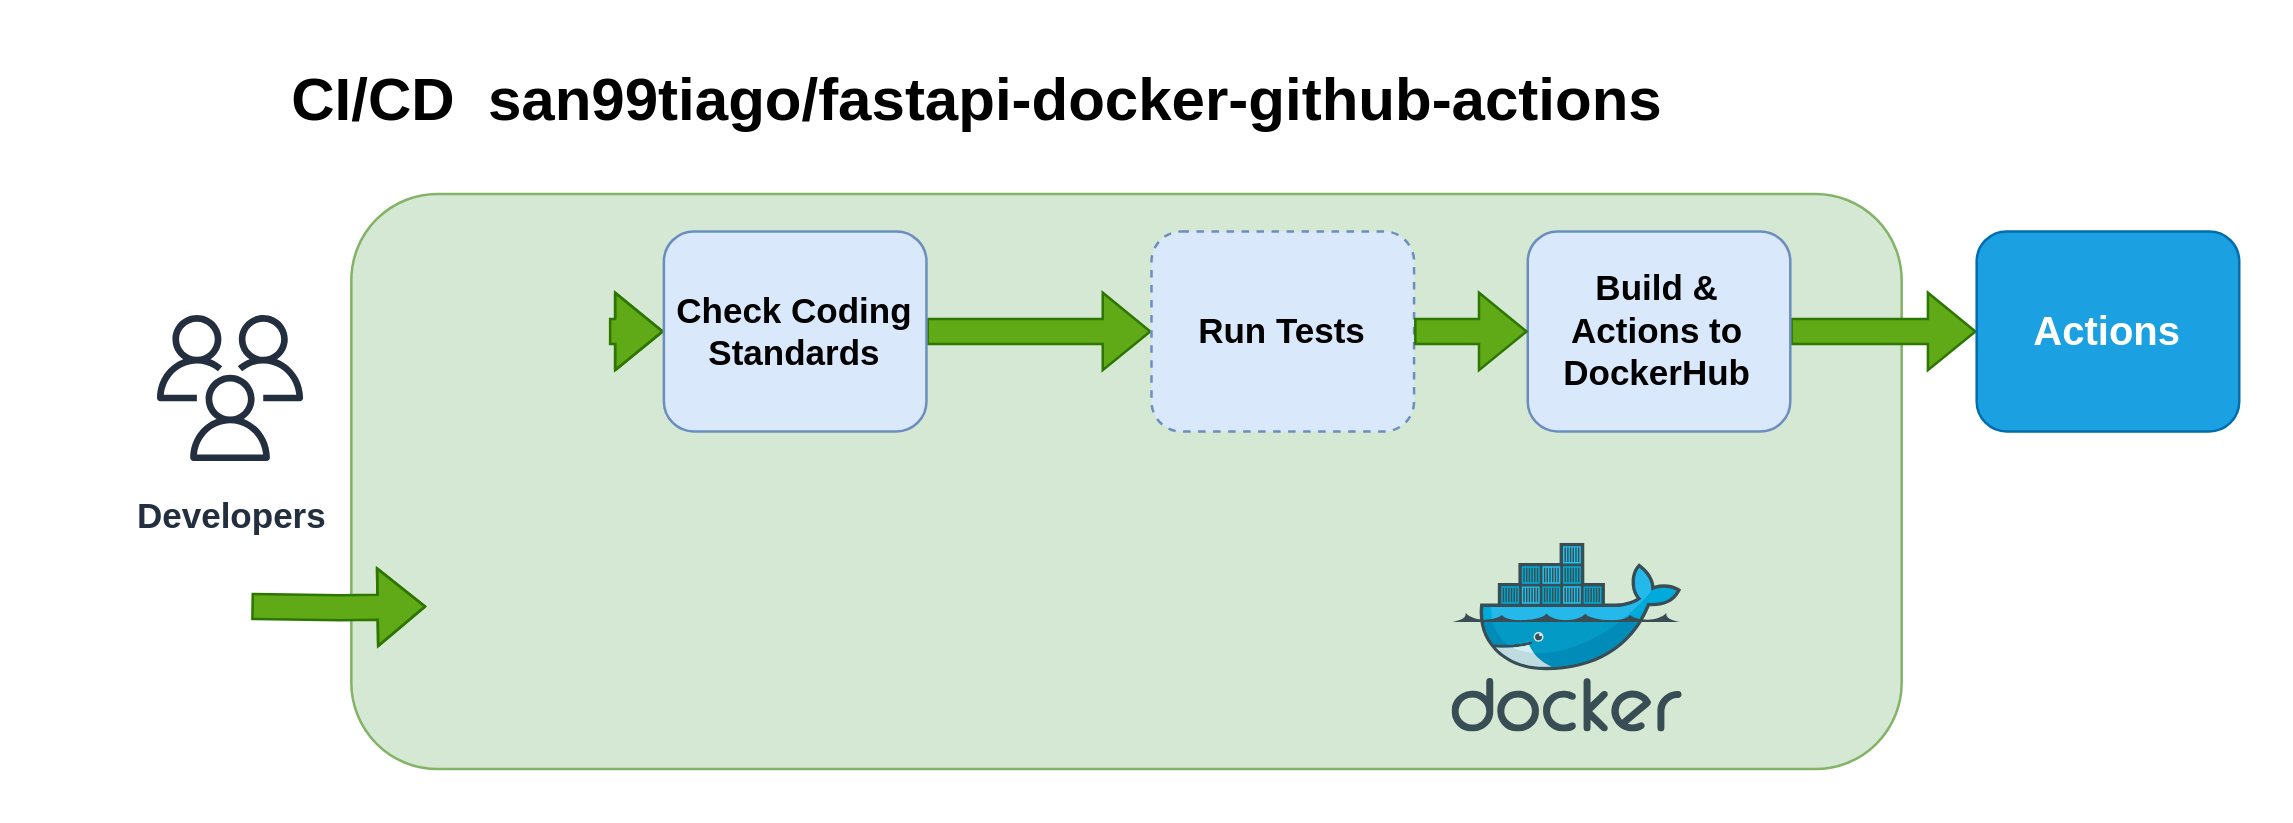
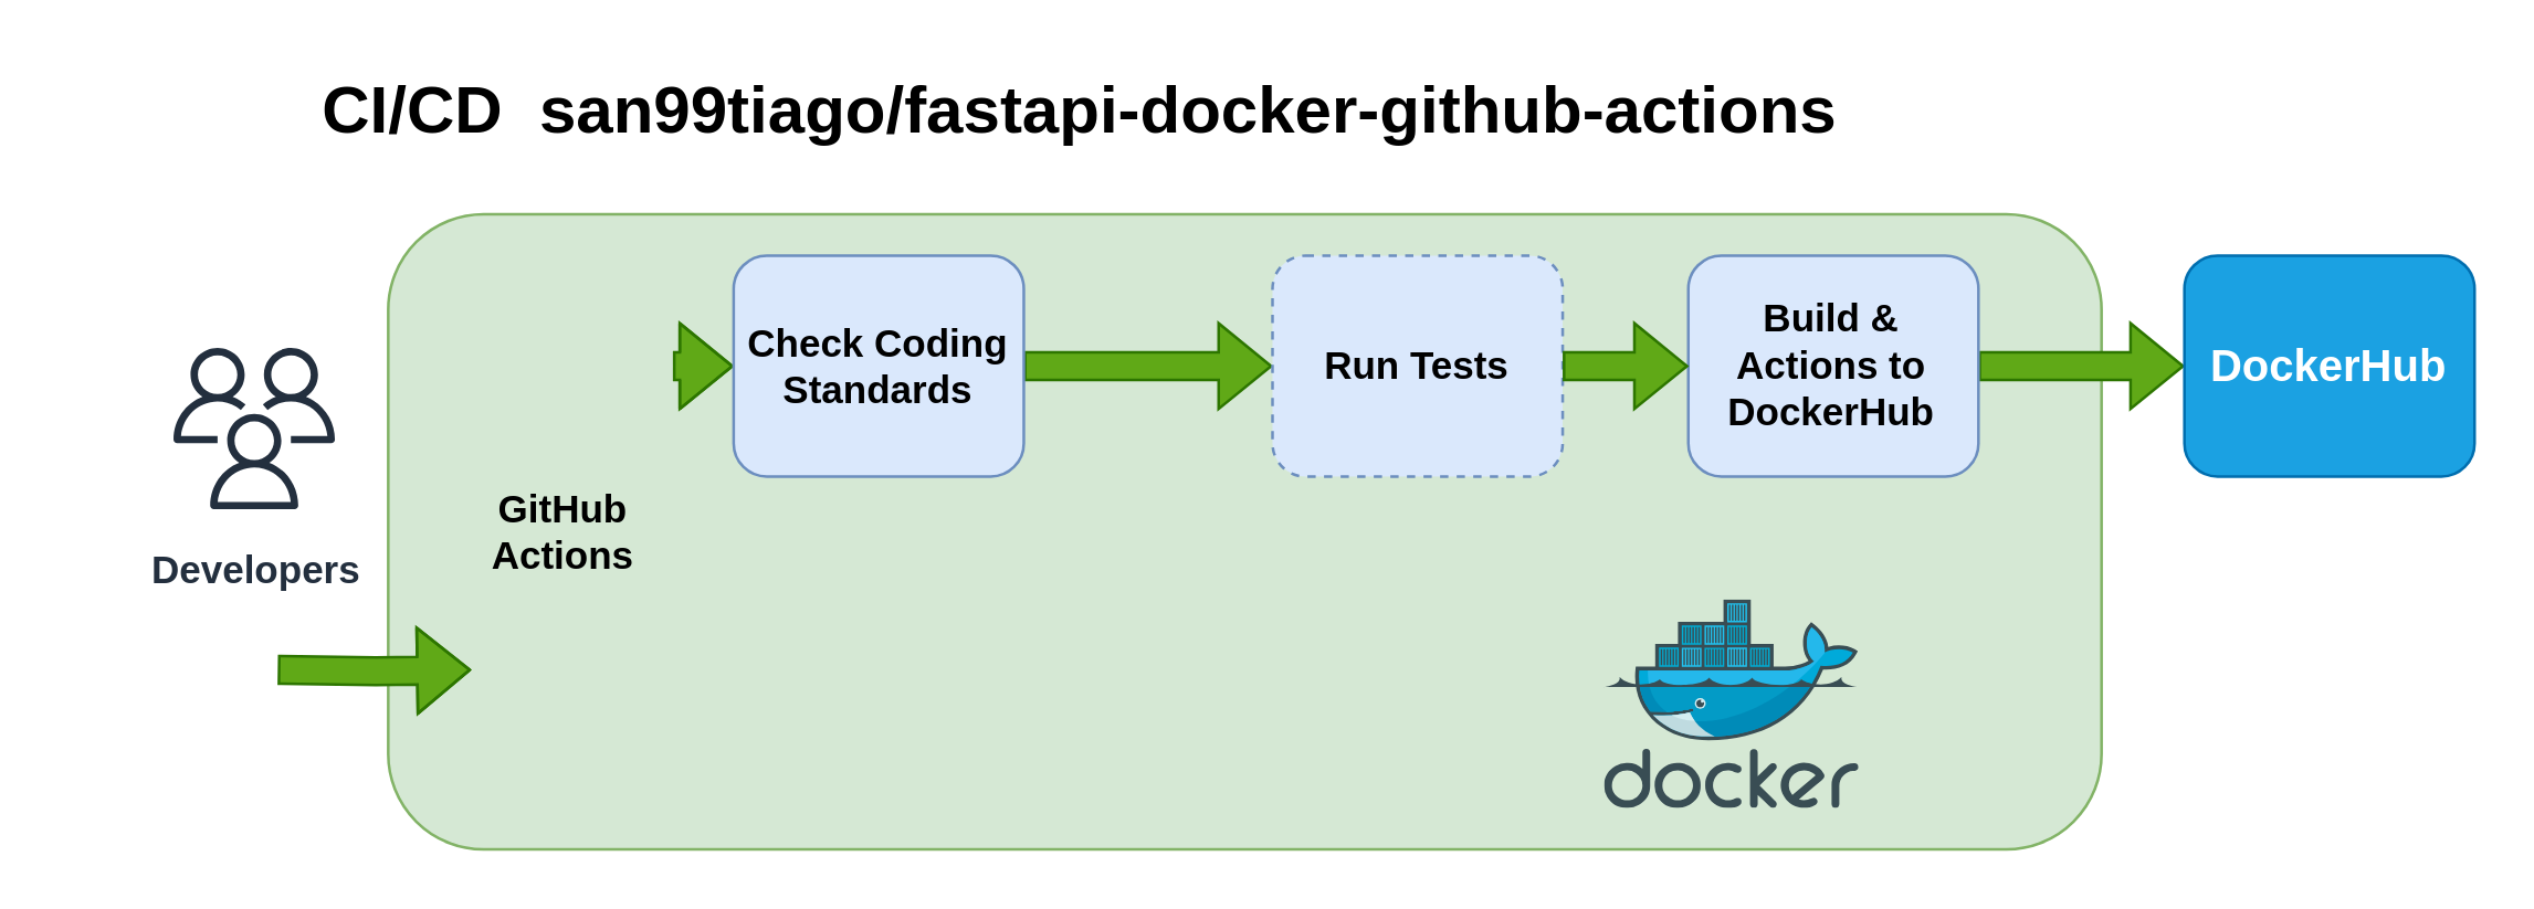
- <mxCell id="19" value="Actions" style="rounded=1;whiteSpace=wrap;html=1;fontSize=16;fontStyle=1;fillColor=#1ba1e2;fontColor=#ffffff;strokeColor=#006EAF;" vertex="1" parent="1"><mxGeometry x="790" y="92" width="105" height="80" as="geometry" /></mxCell>
+ <mxCell id="19" value="DockerHub" style="rounded=1;whiteSpace=wrap;html=1;fontSize=16;fontStyle=1;fillColor=#1ba1e2;fontColor=#ffffff;strokeColor=#006EAF;" vertex="1" parent="1"><mxGeometry x="790" y="92" width="105" height="80" as="geometry" /></mxCell>
+ <mxCell id="20" value="GitHub Actions" style="text;html=1;strokeColor=none;fillColor=none;align=center;verticalAlign=middle;whiteSpace=wrap;rounded=0;fontSize=14;fontStyle=1" vertex="1" parent="1"><mxGeometry x="158.75" y="177" width="88.5" height="30" as="geometry" /></mxCell>
